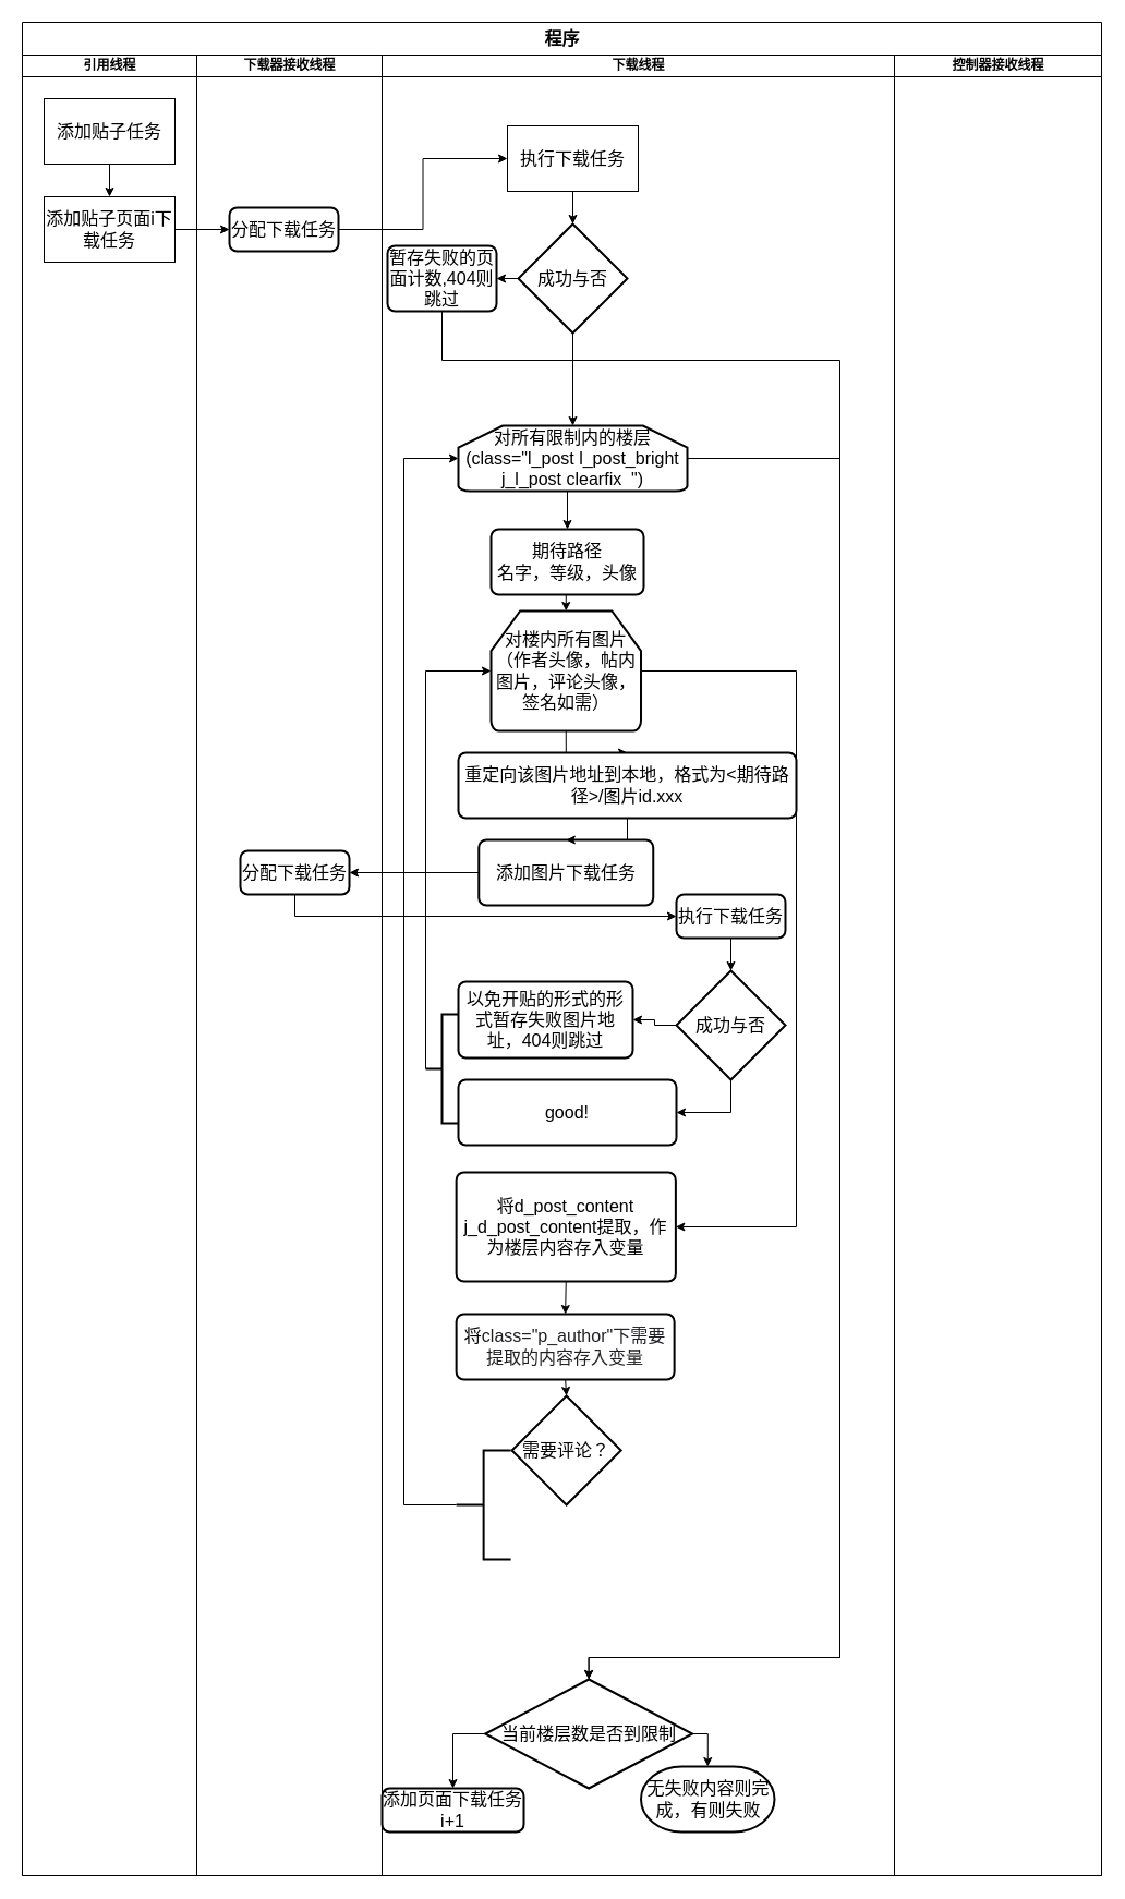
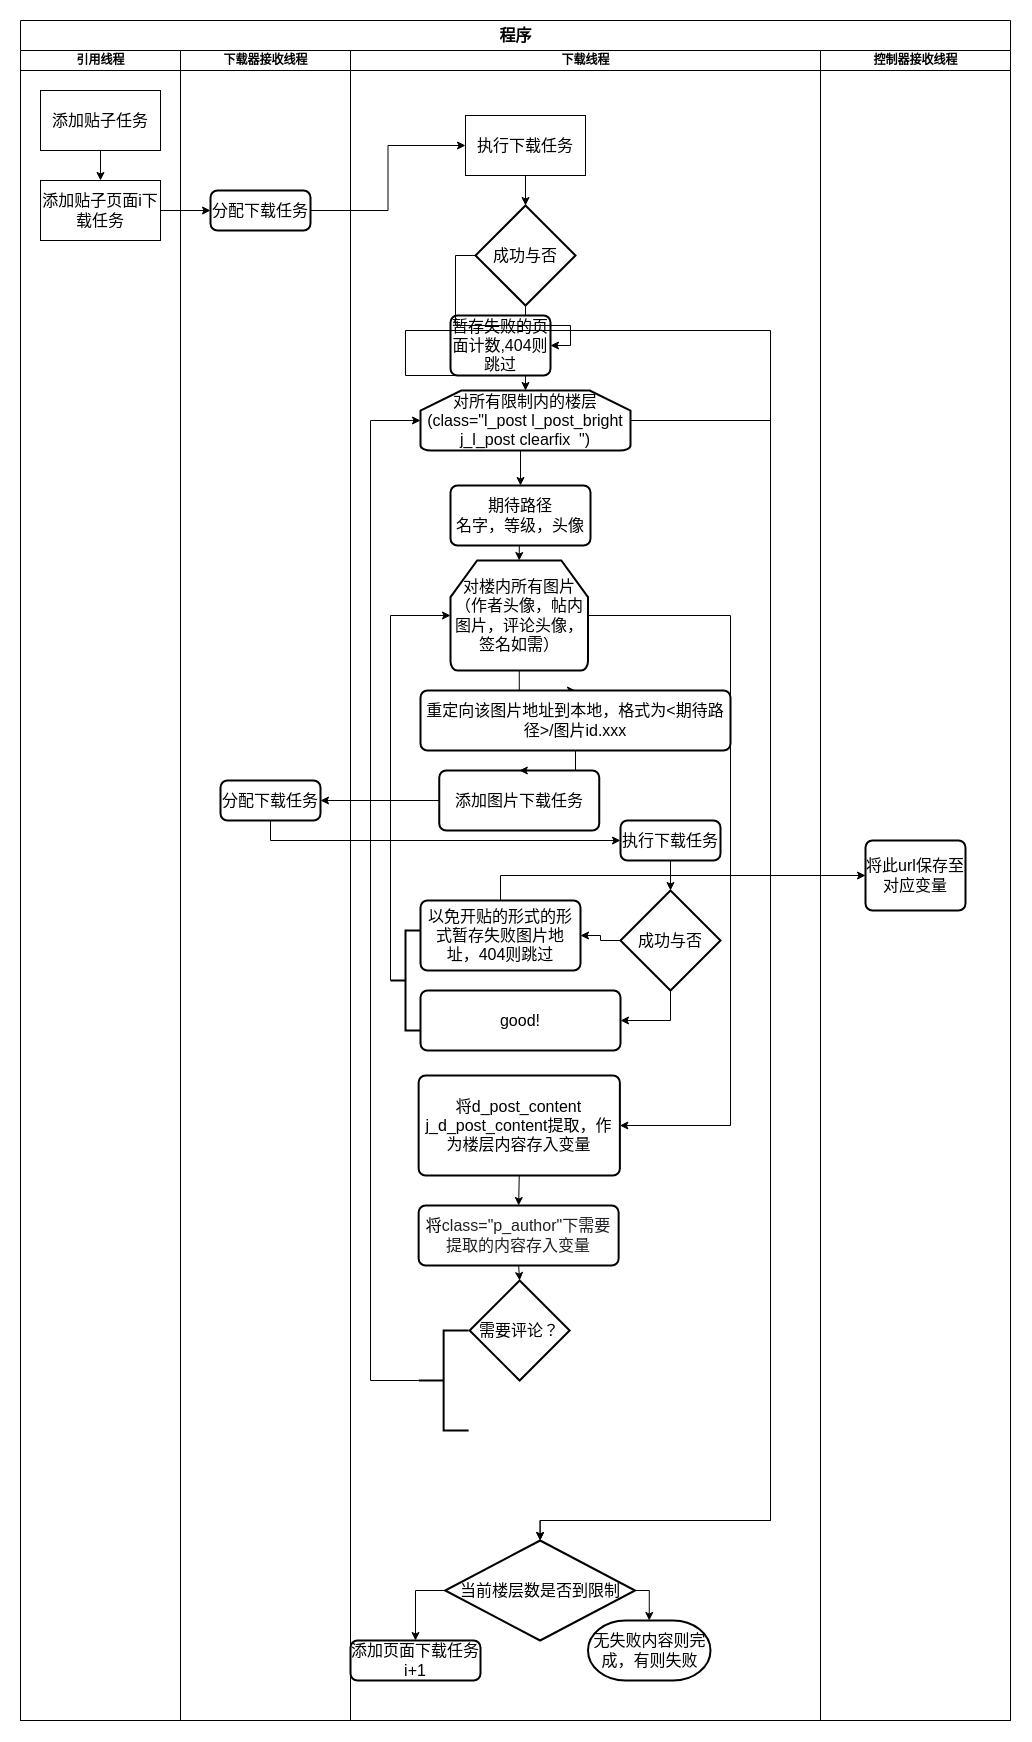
- <mxCell id="47" value="暂存失败的页面计数,404则跳过" style="rounded=1;whiteSpace=wrap;html=1;absoluteArcSize=1;arcSize=14;strokeWidth=2;fontSize=16;" parent="11" vertex="1"><mxGeometry x="5" y="175" width="100" height="60" as="geometry" /></mxCell>
+ <mxCell id="47" value="暂存失败的页面计数,404则跳过" style="rounded=1;whiteSpace=wrap;html=1;absoluteArcSize=1;arcSize=14;strokeWidth=2;fontSize=16;" parent="11" vertex="1"><mxGeometry x="100" y="265" width="100" height="60" as="geometry" /></mxCell>
+ <mxCell id="55" style="edgeStyle=orthogonalEdgeStyle;rounded=0;orthogonalLoop=1;jettySize=auto;html=1;exitX=0.5;exitY=0;exitDx=0;exitDy=0;entryX=0;entryY=0.5;entryDx=0;entryDy=0;fontFamily=Helvetica;fontSize=16;" parent="2" source="28" target="57" edge="1"><mxGeometry relative="1" as="geometry" /></mxCell>
+ <mxCell id="57" value="将此url保存至对应变量" style="rounded=1;whiteSpace=wrap;html=1;absoluteArcSize=1;arcSize=14;strokeWidth=2;fontFamily=Helvetica;fontSize=16;" parent="56" vertex="1"><mxGeometry x="45" y="790" width="100" height="70" as="geometry" /></mxCell>
